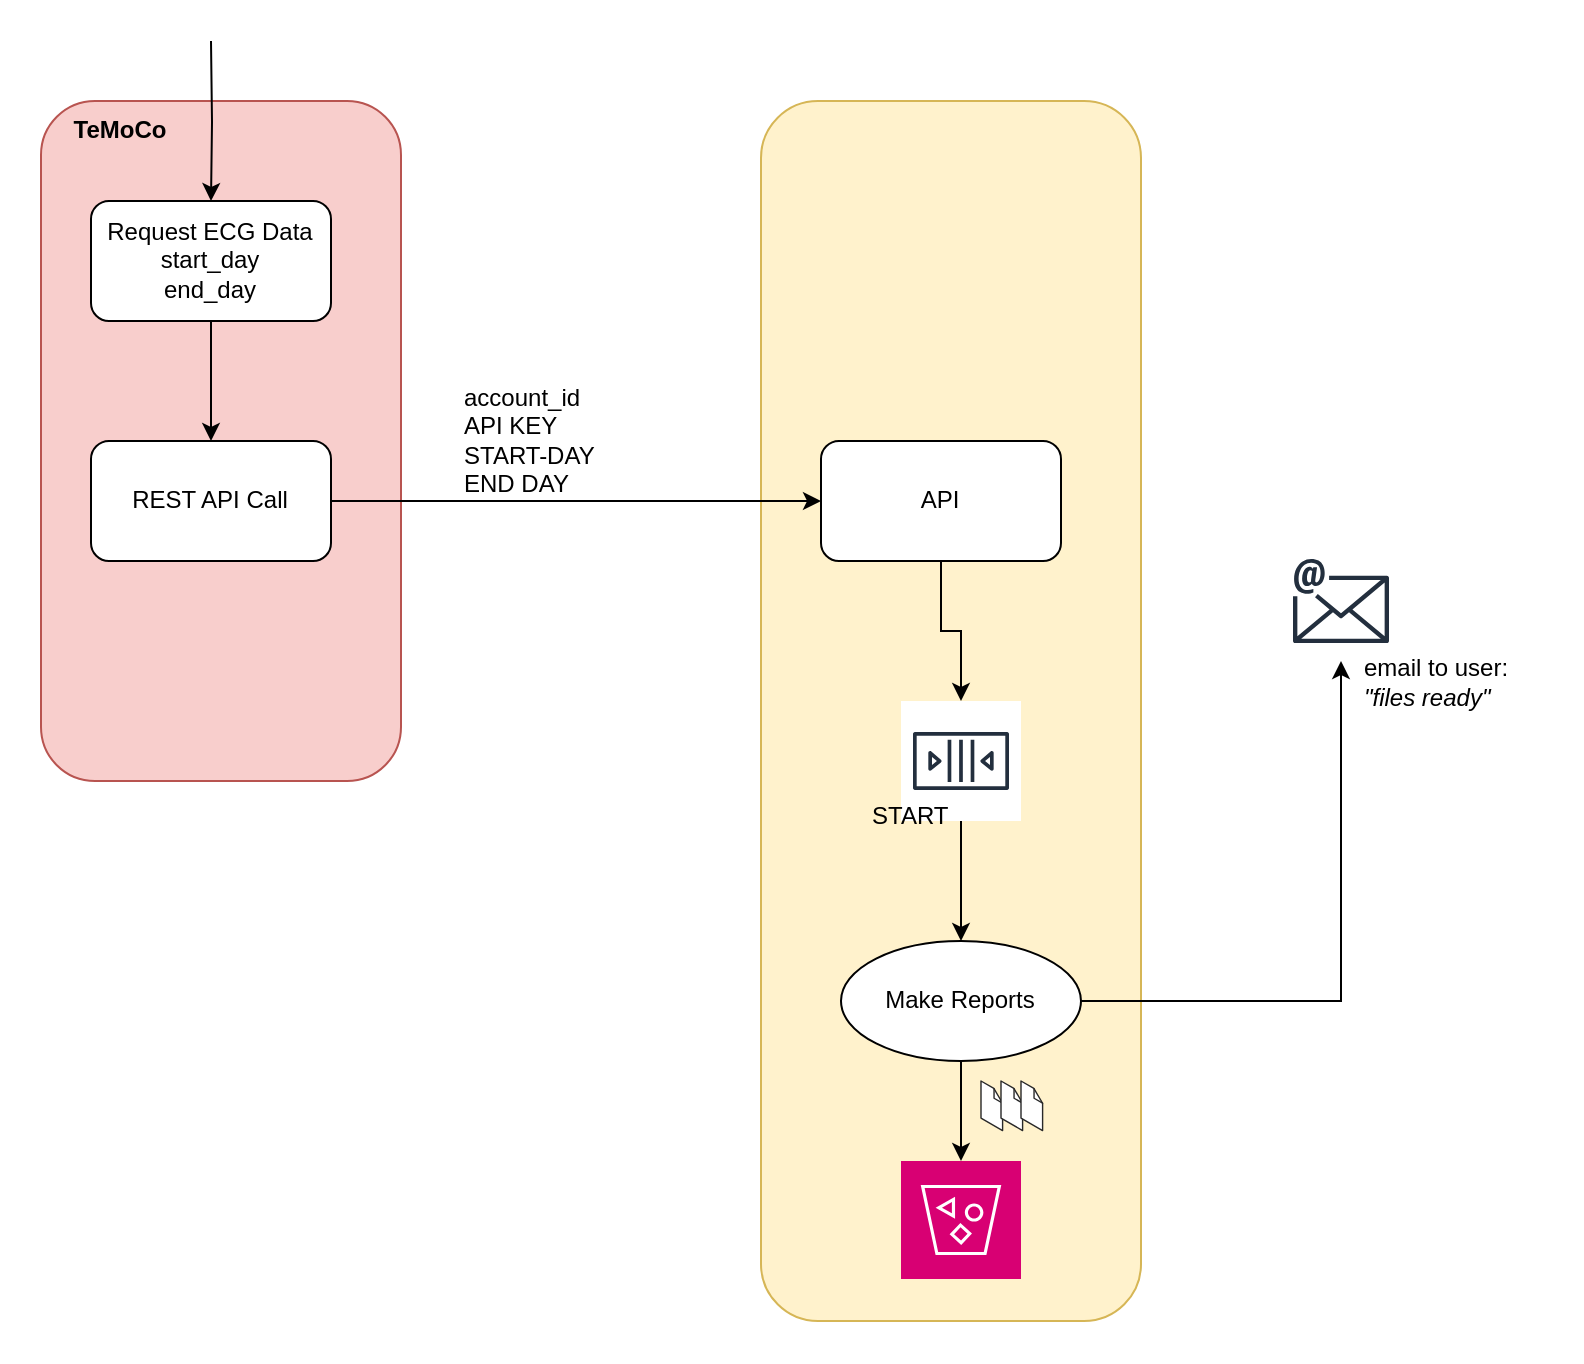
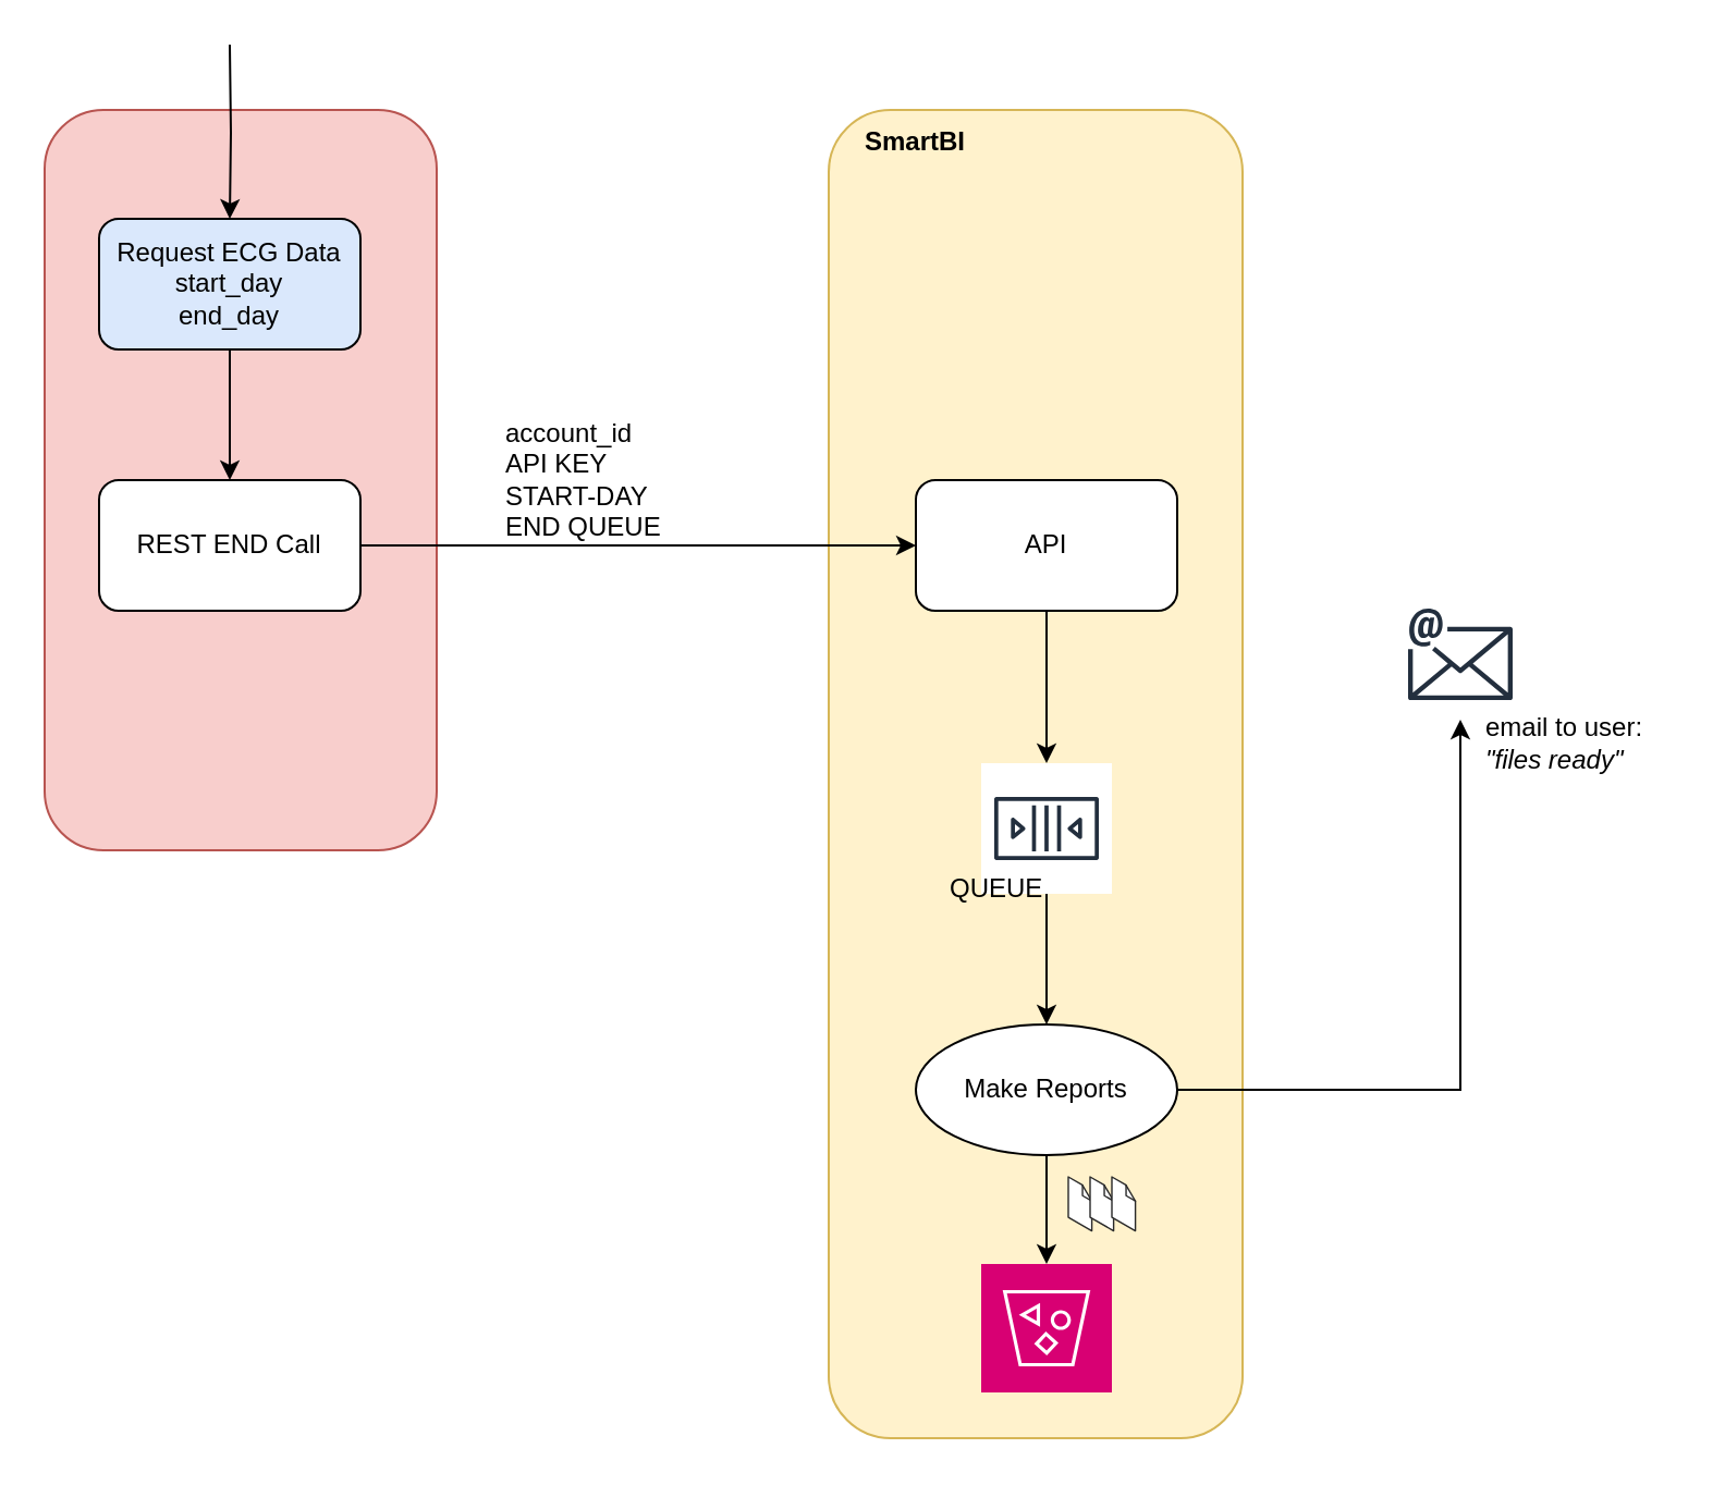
- <mxCell id="10" value="TeMoCo" style="text;html=1;strokeColor=none;fillColor=none;align=center;verticalAlign=middle;whiteSpace=wrap;rounded=0;fontStyle=1" vertex="1" parent="1"><mxGeometry y="50" width="80" height="30" as="geometry" x="20" /></mxCell>
+ <mxCell id="11" value="SmartBI" style="text;html=1;strokeColor=none;fillColor=none;align=center;verticalAlign=middle;whiteSpace=wrap;rounded=0;fontStyle=1" vertex="1" parent="1"><mxGeometry x="380" y="50" width="80" height="30" as="geometry" /></mxCell>
- <mxCell id="7" value="Request ECG Data&lt;br&gt;start_day&lt;br&gt;end_day" style="rounded=1;whiteSpace=wrap;html=1;" vertex="1" parent="1"><mxGeometry x="45" y="100" width="120" height="60" as="geometry" /></mxCell>
+ <mxCell id="7" value="Request ECG Data&lt;br&gt;start_day&lt;br&gt;end_day" style="rounded=1;whiteSpace=wrap;html=1;fillColor=#dae8fc;" vertex="1" parent="1"><mxGeometry x="45" y="100" width="120" height="60" as="geometry" /></mxCell>
- <mxCell id="13" value="account_id&lt;br&gt;API KEY&lt;br&gt;START-DAY&lt;br&gt;END DAY" style="text;html=1;strokeColor=none;fillColor=none;align=left;verticalAlign=middle;whiteSpace=wrap;rounded=0;" vertex="1" parent="1"><mxGeometry x="230" y="187.5" width="90" height="65" as="geometry" /></mxCell>
+ <mxCell id="13" value="account_id&lt;br&gt;API KEY&lt;br&gt;START-DAY&lt;br&gt;END QUEUE" style="text;html=1;strokeColor=none;fillColor=none;align=left;verticalAlign=middle;whiteSpace=wrap;rounded=0;" vertex="1" parent="1"><mxGeometry x="230" y="187.5" width="90" height="65" as="geometry" /></mxCell>
- <mxCell id="12" value="REST API Call" style="rounded=1;whiteSpace=wrap;html=1;" vertex="1" parent="1"><mxGeometry x="45" y="220" width="120" height="60" as="geometry" /></mxCell>
+ <mxCell id="12" value="REST END Call" style="rounded=1;whiteSpace=wrap;html=1;" vertex="1" parent="1"><mxGeometry x="45" y="220" width="120" height="60" as="geometry" /></mxCell>
- <mxCell id="9" value="API" style="rounded=1;whiteSpace=wrap;html=1;" vertex="1" parent="1"><mxGeometry x="410" y="220" width="120" height="60" as="geometry" /></mxCell>
+ <mxCell id="9" value="API" style="rounded=1;whiteSpace=wrap;html=1;" vertex="1" parent="1"><mxGeometry x="420" y="220" width="120" height="60" as="geometry" /></mxCell>
- <mxCell id="18" value="START" style="text;html=1;strokeColor=none;fillColor=none;align=left;verticalAlign=middle;whiteSpace=wrap;rounded=0;" vertex="1" parent="1"><mxGeometry x="434" y="390" width="40" height="35" as="geometry" /></mxCell>
+ <mxCell id="18" value="QUEUE" style="text;html=1;strokeColor=none;fillColor=none;align=left;verticalAlign=middle;whiteSpace=wrap;rounded=0;" vertex="1" parent="1"><mxGeometry x="434" y="390" width="40" height="35" as="geometry" /></mxCell>
